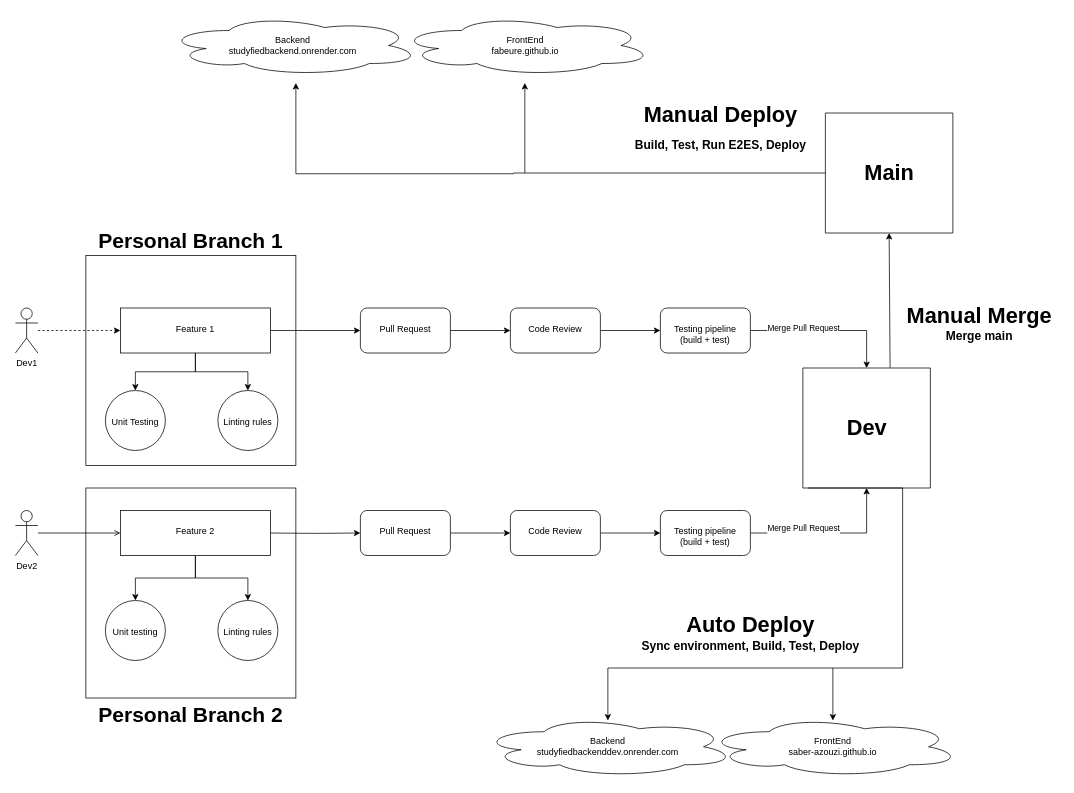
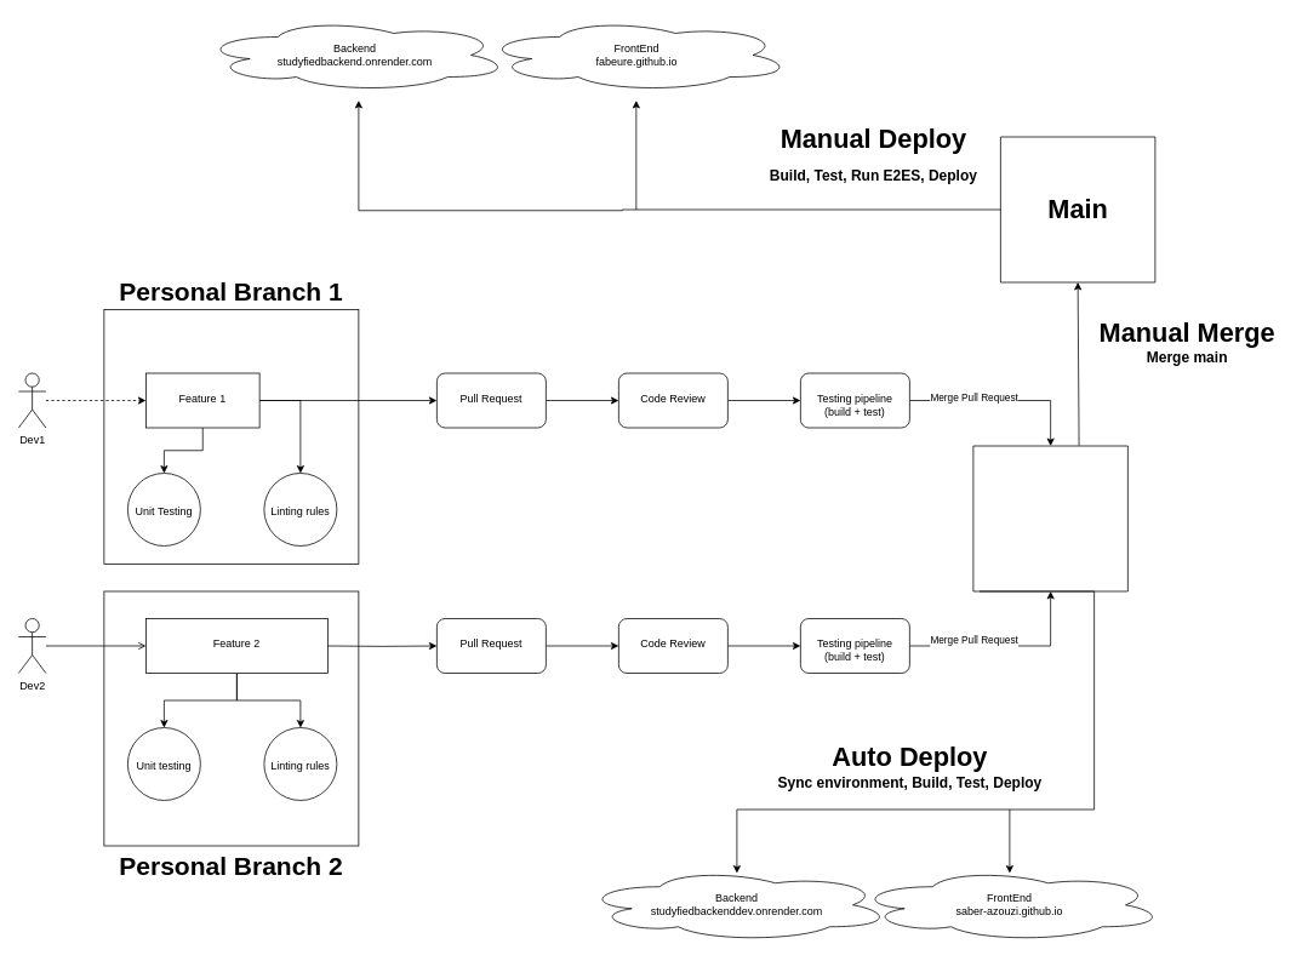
- <mxCell id="42" value="Manual Merge&lt;div style=&quot;font-size: 16px;&quot;&gt;Merge main&lt;/div&gt;" style="text;html=1;align=center;verticalAlign=middle;resizable=0;points=[];autosize=1;strokeColor=none;fillColor=none;fontSize=29;fontStyle=1" vertex="1" parent="1"><mxGeometry x="1200" y="395" width="210" height="70" as="geometry" /></mxCell>
+ <mxCell id="42" value="Manual Merge&lt;div style=&quot;font-size: 16px;&quot;&gt;Merge main&lt;/div&gt;" style="text;html=1;align=center;verticalAlign=middle;resizable=0;points=[];autosize=1;strokeColor=none;fillColor=none;fontSize=29;fontStyle=1" vertex="1" parent="1"><mxGeometry x="1200" y="340" width="210" height="70" as="geometry" /></mxCell>
- <mxCell id="14" value="&lt;br&gt;Feature 1&lt;div&gt;&lt;br&gt;&lt;/div&gt;" style="whiteSpace=wrap;html=1;verticalAlign=top;" vertex="1" parent="1"><mxGeometry x="160" y="410" width="200" height="60" as="geometry" /></mxCell>
+ <mxCell id="14" value="&lt;br&gt;Feature 1&lt;div&gt;&lt;br&gt;&lt;/div&gt;" style="whiteSpace=wrap;html=1;verticalAlign=top;" vertex="1" parent="1"><mxGeometry x="160" y="410" width="125" height="60" as="geometry" /></mxCell>
- <mxCell id="35" value="&lt;b style=&quot;font-size: 29px;&quot;&gt;&lt;font style=&quot;font-size: 29px;&quot;&gt;Dev&lt;/font&gt;&lt;/b&gt;" style="text;html=1;align=center;verticalAlign=middle;resizable=0;points=[];autosize=1;strokeColor=none;fillColor=none;" vertex="1" parent="34"><mxGeometry x="45" y="55" width="80" height="50" as="geometry" /></mxCell>
